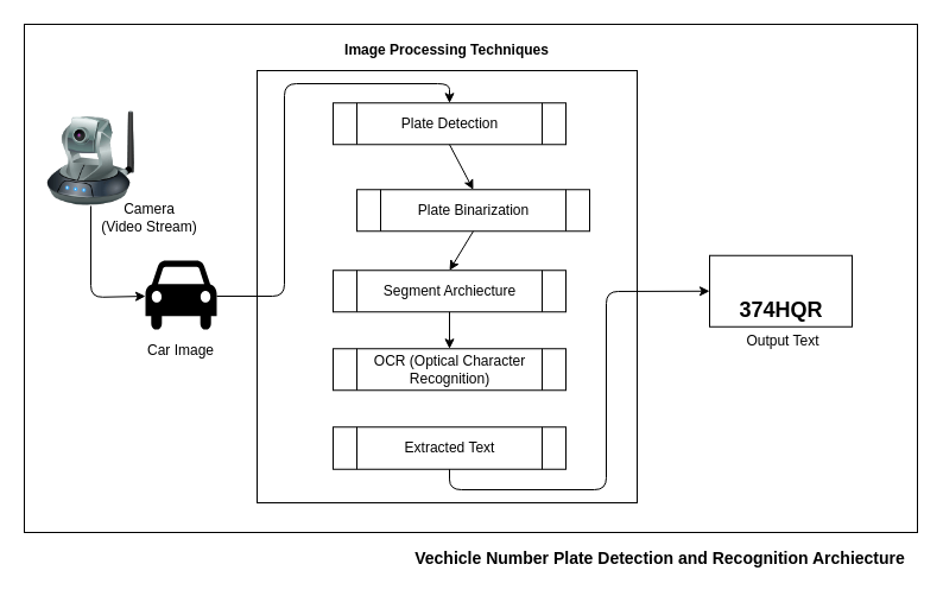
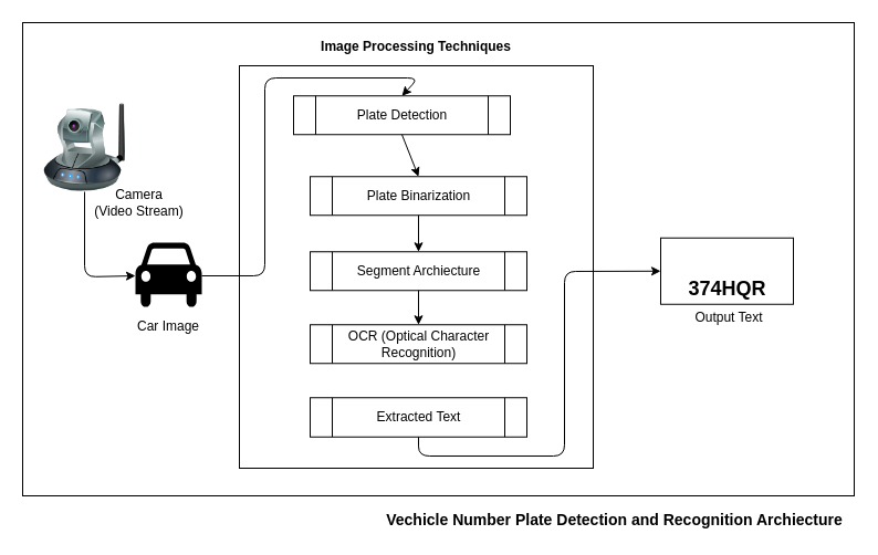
- <mxCell id="12" value="Plate Detection" style="shape=process;whiteSpace=wrap;html=1;backgroundOutline=1;" vertex="1" parent="1"><mxGeometry x="280" y="86.25" width="196" height="35" as="geometry" /></mxCell>
+ <mxCell id="12" value="Plate Detection" style="shape=process;whiteSpace=wrap;html=1;backgroundOutline=1;" vertex="1" parent="1"><mxGeometry x="265" y="86.25" width="196" height="35" as="geometry" /></mxCell>
- <mxCell id="13" value="Plate Binarization" style="shape=process;whiteSpace=wrap;html=1;backgroundOutline=1;" vertex="1" parent="1"><mxGeometry x="300" y="159.25" width="196" height="35" as="geometry" /></mxCell>
+ <mxCell id="13" value="Plate Binarization" style="shape=process;whiteSpace=wrap;html=1;backgroundOutline=1;" vertex="1" parent="1"><mxGeometry x="280" y="159.25" width="196" height="35" as="geometry" /></mxCell>
